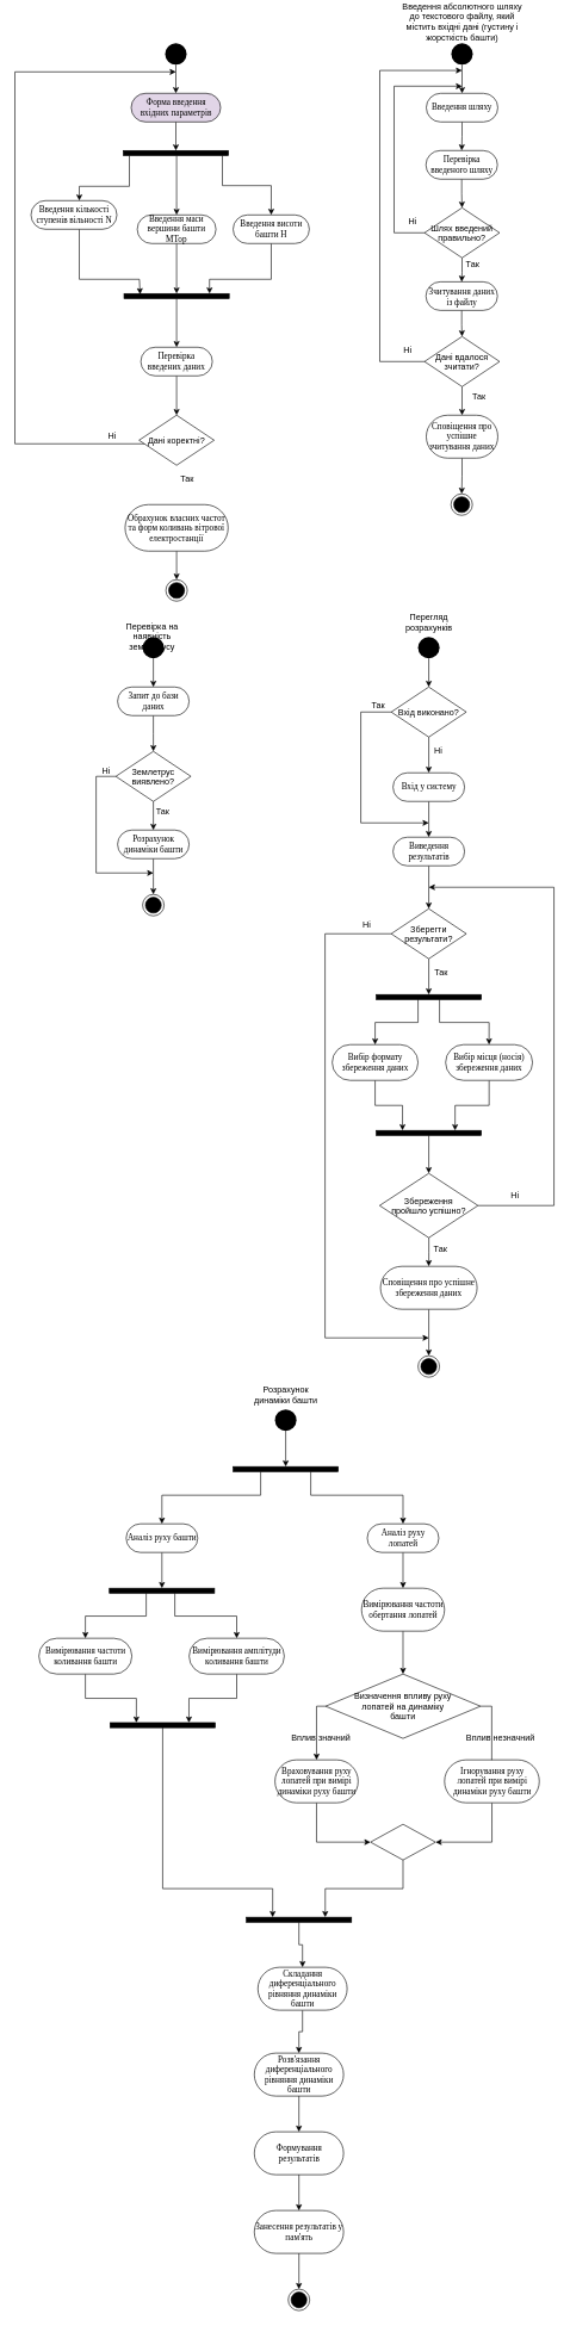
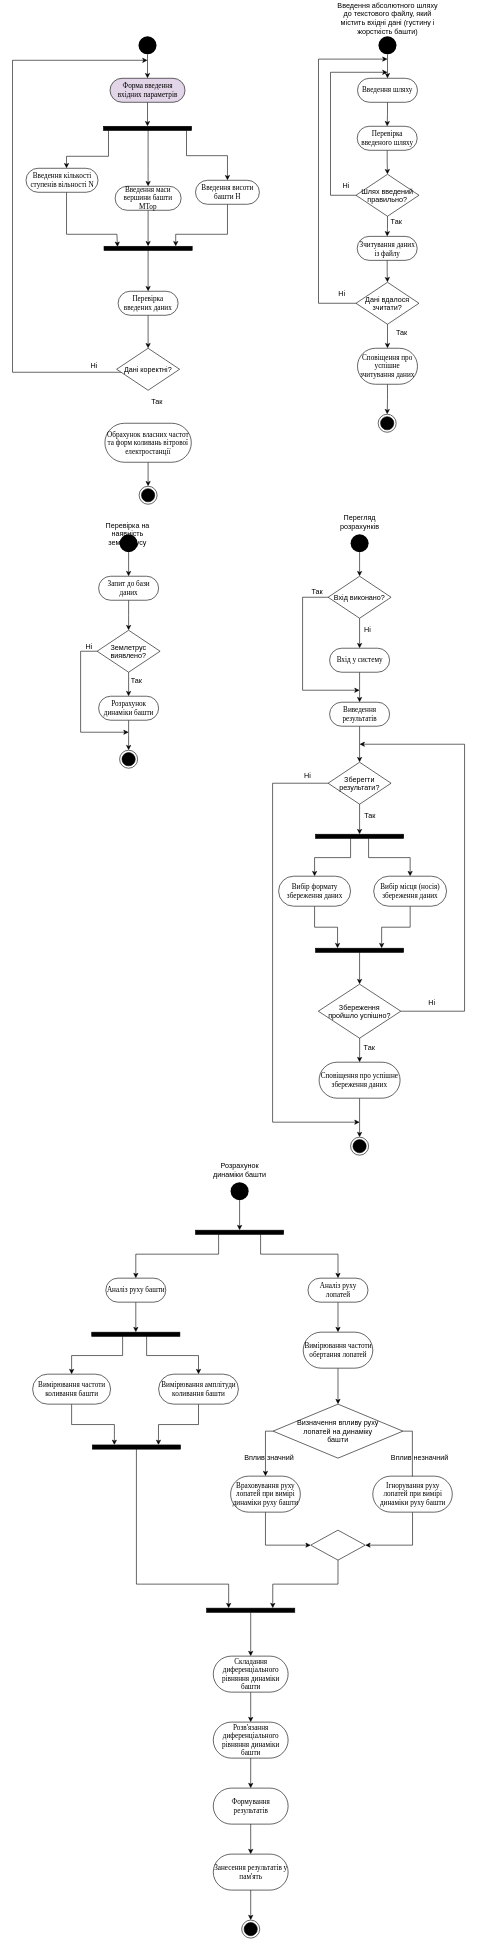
- <mxCell id="7" value="Введення маси вершини башти MTop" style="rounded=1;whiteSpace=wrap;html=1;shadow=0;comic=0;labelBackgroundColor=none;strokeWidth=1;fontFamily=Verdana;fontSize=12;align=center;arcSize=50;" parent="1" vertex="1"><mxGeometry x="191" y="300" width="110" height="40" as="geometry" /></mxCell>
+ <mxCell id="7" value="Введення маси вершини башти MTop" style="rounded=1;whiteSpace=wrap;html=1;shadow=0;comic=0;labelBackgroundColor=none;strokeWidth=1;fontFamily=Verdana;fontSize=12;align=center;arcSize=50;" parent="1" vertex="1"><mxGeometry x="191" y="310" width="110" height="40" as="geometry" /></mxCell>
- <mxCell id="120" value="Складання диференціального рівняння динаміки башти" style="rounded=1;whiteSpace=wrap;html=1;shadow=0;comic=0;labelBackgroundColor=none;strokeWidth=1;fontFamily=Verdana;fontSize=12;align=center;arcSize=50;" parent="1" vertex="1"><mxGeometry x="359.63" y="2750" width="124.75" height="60" as="geometry" /></mxCell>
+ <mxCell id="120" value="Складання диференціального рівняння динаміки башти" style="rounded=1;whiteSpace=wrap;html=1;shadow=0;comic=0;labelBackgroundColor=none;strokeWidth=1;fontFamily=Verdana;fontSize=12;align=center;arcSize=50;" parent="1" vertex="1"><mxGeometry x="354.63" y="2760" width="124.75" height="60" as="geometry" /></mxCell>
